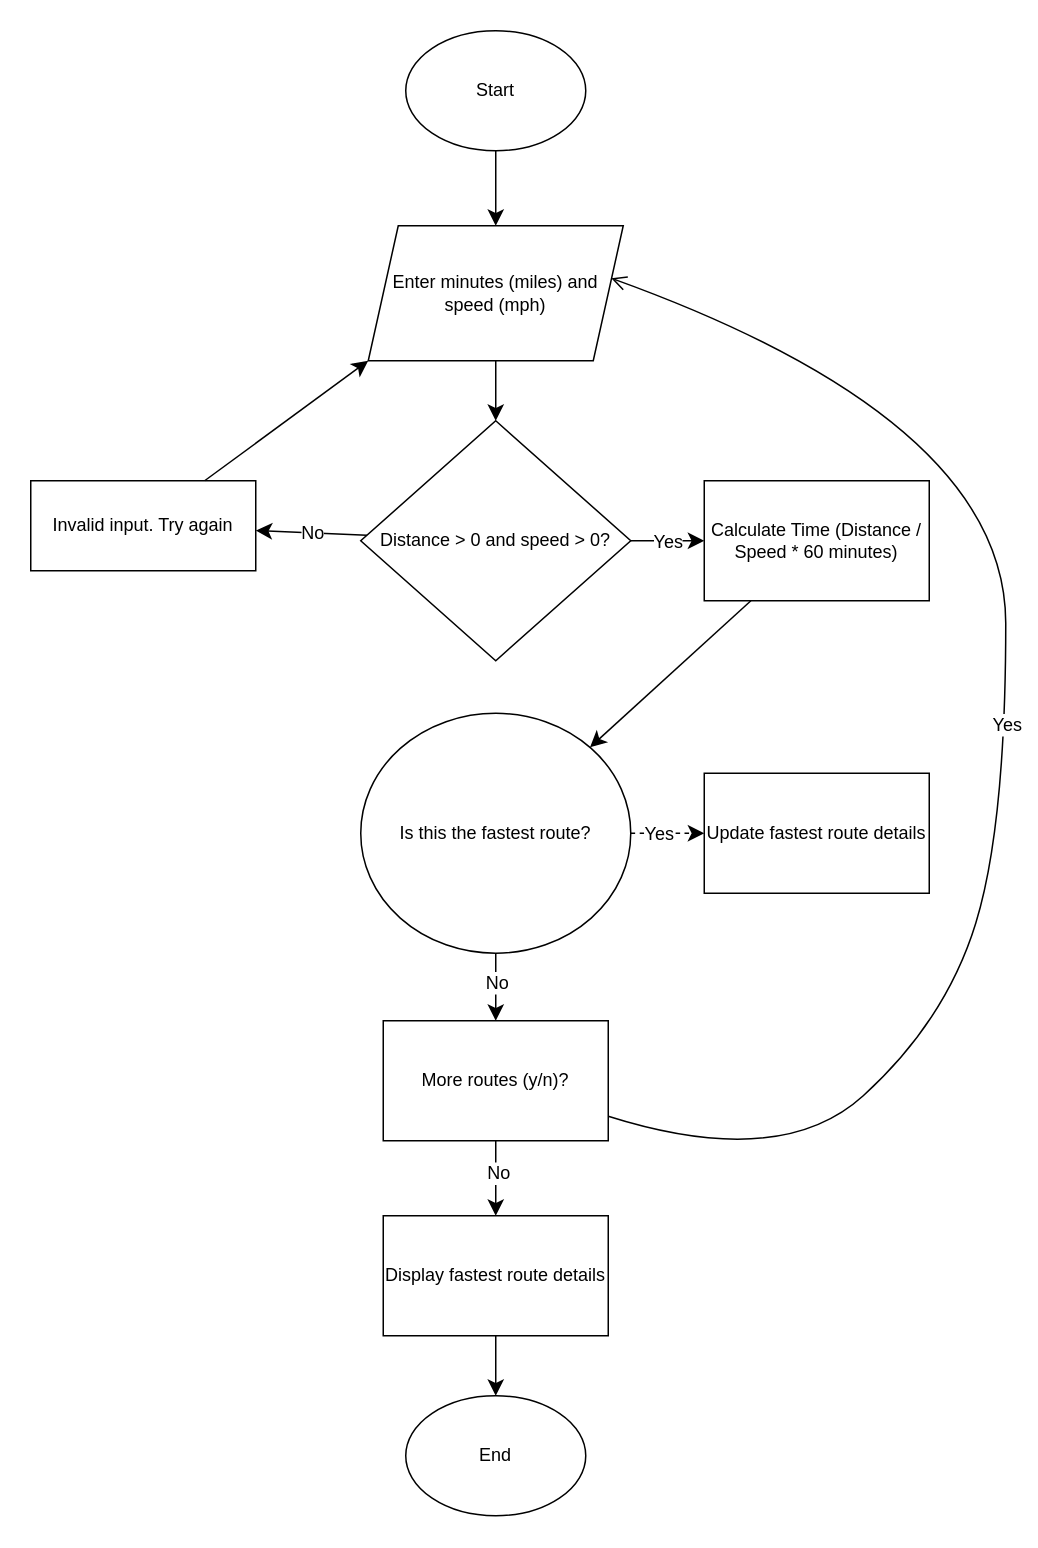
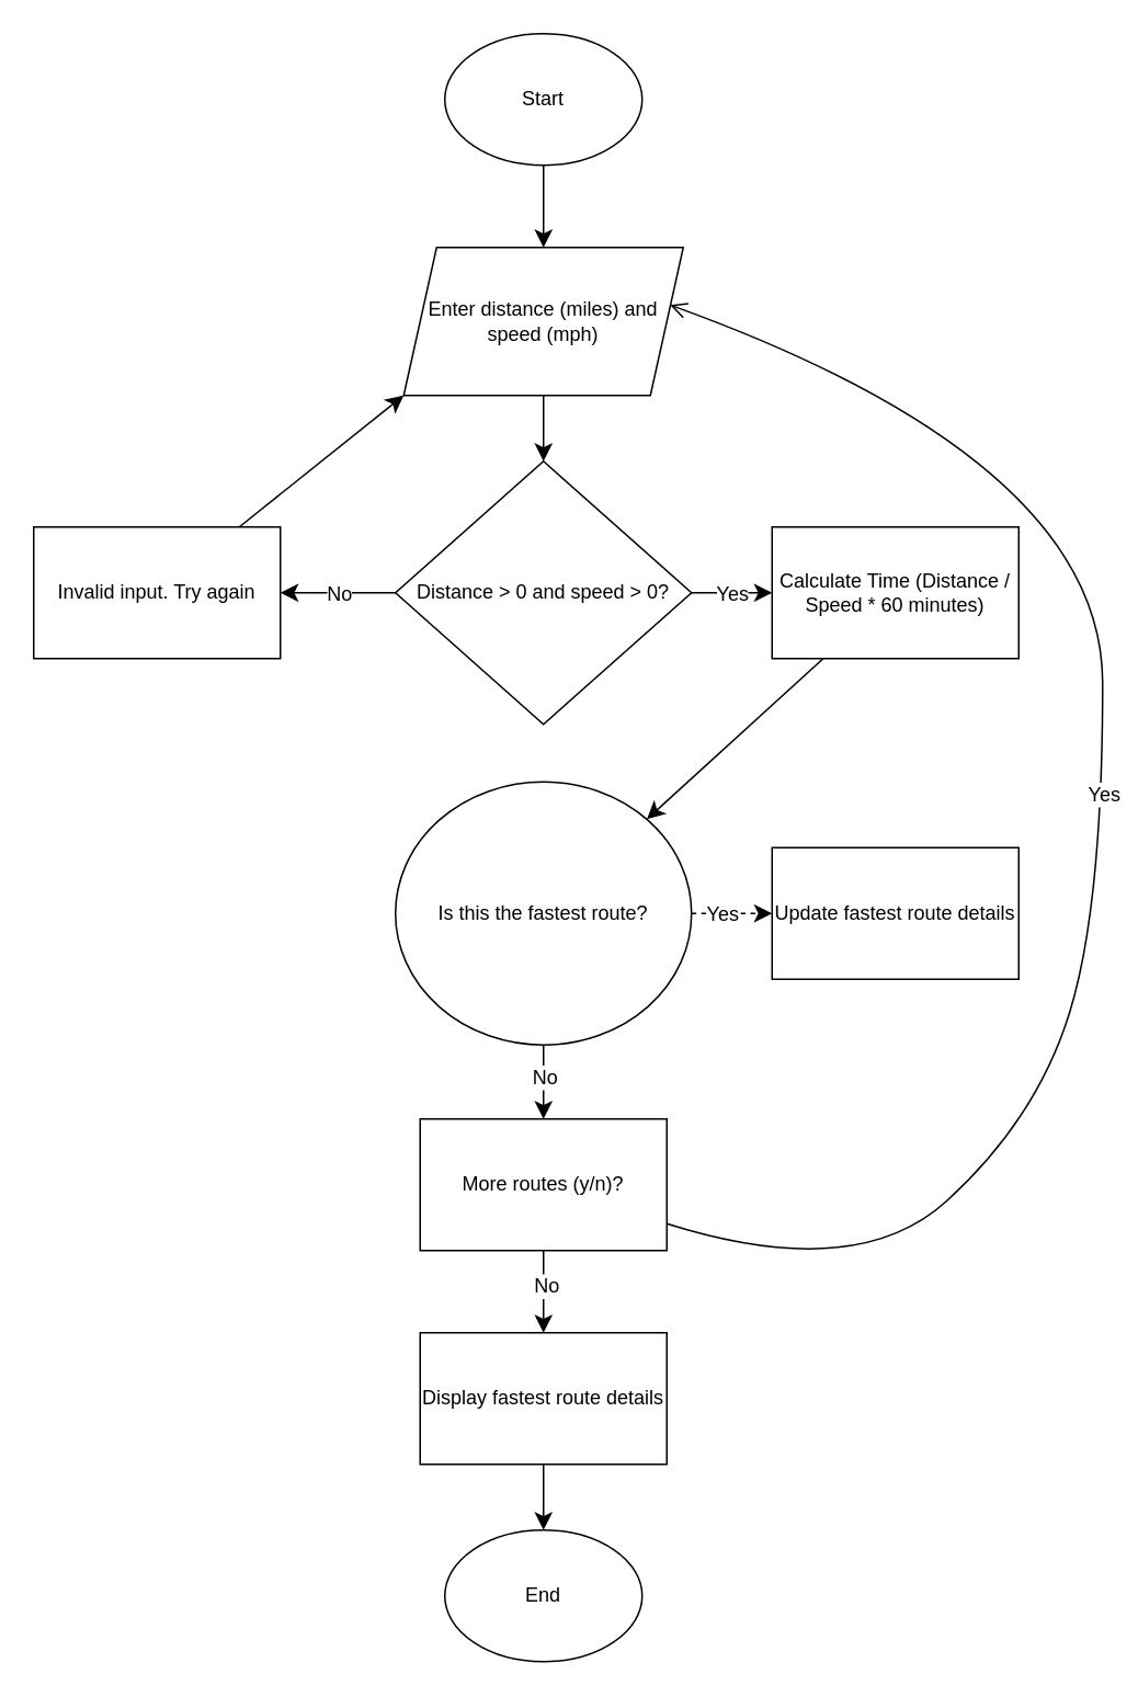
- <mxCell id="5" value="Enter minutes (miles) and speed (mph)" style="shape=parallelogram;perimeter=parallelogramPerimeter;whiteSpace=wrap;html=1;fixedSize=1;" vertex="1" parent="1"><mxGeometry x="245" y="150" width="170" height="90" as="geometry" /></mxCell>
+ <mxCell id="5" value="Enter distance (miles) and speed (mph)" style="shape=parallelogram;perimeter=parallelogramPerimeter;whiteSpace=wrap;html=1;fixedSize=1;" vertex="1" parent="1"><mxGeometry x="245" y="150" width="170" height="90" as="geometry" /></mxCell>
- <mxCell id="11" value="Invalid input. Try again" style="rounded=0;whiteSpace=wrap;html=1;" vertex="1" parent="1"><mxGeometry x="20" y="320" width="150" height="60" as="geometry" /></mxCell>
+ <mxCell id="11" value="Invalid input. Try again" style="rounded=0;whiteSpace=wrap;html=1;" vertex="1" parent="1"><mxGeometry x="20" y="320" width="150" height="80" as="geometry" /></mxCell>
